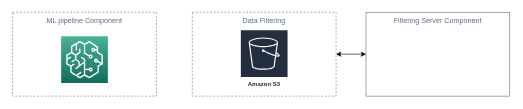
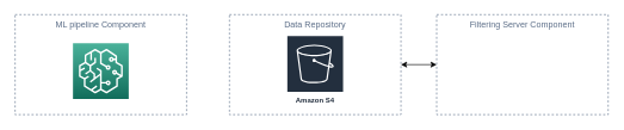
- <mxCell id="5" value="Data Filtering" style="fillColor=none;strokeColor=#5A6C86;dashed=1;verticalAlign=top;fontStyle=0;fontColor=#5A6C86;" vertex="1" parent="1"><mxGeometry x="320" y="20" width="240" height="140" as="geometry" /></mxCell>
+ <mxCell id="5" value="Data Repository" style="fillColor=none;strokeColor=#5A6C86;dashed=1;verticalAlign=top;fontStyle=0;fontColor=#5A6C86;" vertex="1" parent="1"><mxGeometry x="320" y="20" width="240" height="140" as="geometry" /></mxCell>
- <mxCell id="2" value="Filtering Server Component" style="fillColor=none;strokeColor=#5A6C86;dashed=0;verticalAlign=top;fontStyle=0;fontColor=#5A6C86;" vertex="1" parent="1"><mxGeometry x="610" y="20" width="240" height="140" as="geometry" /></mxCell>
+ <mxCell id="2" value="Filtering Server Component" style="fillColor=none;strokeColor=#5A6C86;dashed=1;verticalAlign=top;fontStyle=0;fontColor=#5A6C86;" vertex="1" parent="1"><mxGeometry x="610" y="20" width="240" height="140" as="geometry" /></mxCell>
- <mxCell id="6" value="Amazon S3" style="sketch=0;outlineConnect=0;fontColor=#232F3E;gradientColor=none;strokeColor=#ffffff;fillColor=#232F3E;dashed=0;verticalLabelPosition=middle;verticalAlign=bottom;align=center;html=1;whiteSpace=wrap;fontSize=10;fontStyle=1;spacing=3;shape=mxgraph.aws4.productIcon;prIcon=mxgraph.aws4.s3;" vertex="1" parent="1"><mxGeometry x="400" y="49" width="80" height="100" as="geometry" /></mxCell>
+ <mxCell id="6" value="Amazon S4" style="sketch=0;outlineConnect=0;fontColor=#232F3E;gradientColor=none;strokeColor=#ffffff;fillColor=#232F3E;dashed=0;verticalLabelPosition=middle;verticalAlign=bottom;align=center;html=1;whiteSpace=wrap;fontSize=10;fontStyle=1;spacing=3;shape=mxgraph.aws4.productIcon;prIcon=mxgraph.aws4.s3;" vertex="1" parent="1"><mxGeometry x="400" y="49" width="80" height="100" as="geometry" /></mxCell>
